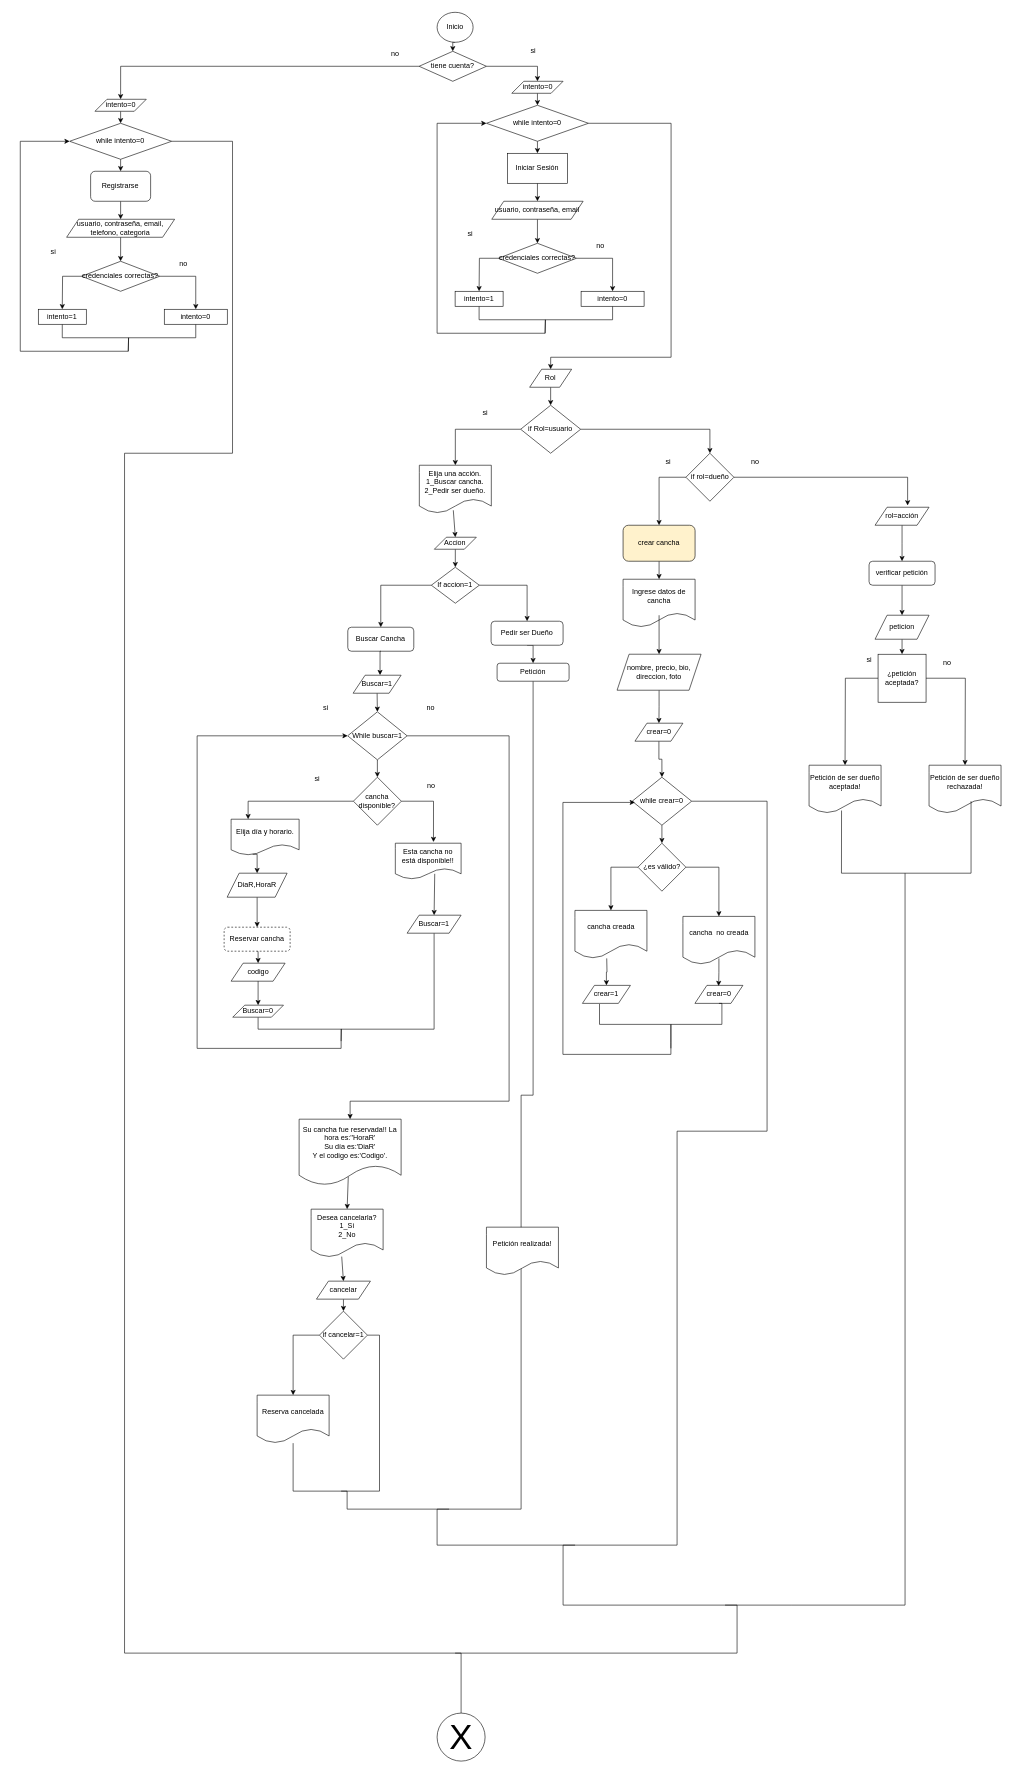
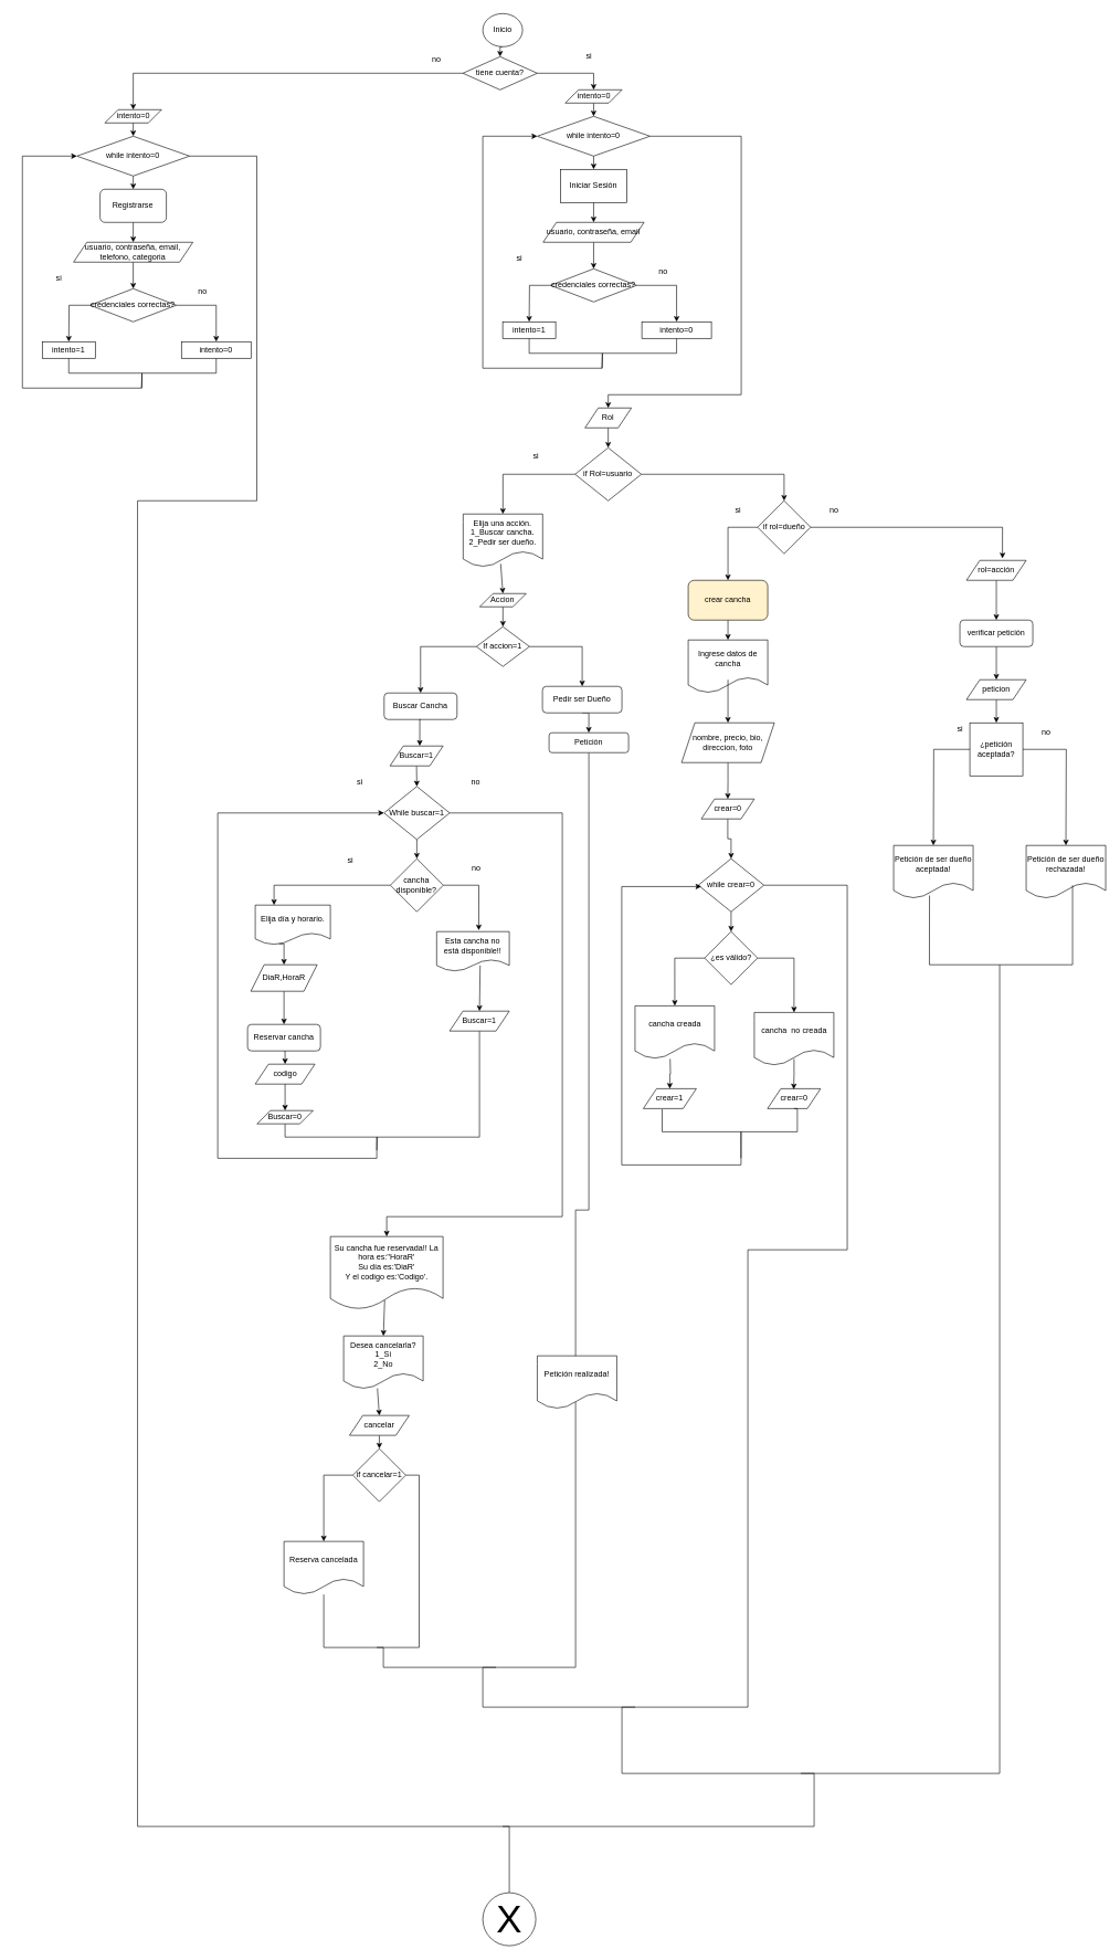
- <mxCell id="109" value="&lt;font style=&quot;vertical-align: inherit;&quot; dir=&quot;auto&quot;&gt;&lt;font style=&quot;vertical-align: inherit;&quot; dir=&quot;auto&quot;&gt;peticion&lt;/font&gt;&lt;/font&gt;" style="shape=parallelogram;perimeter=parallelogramPerimeter;whiteSpace=wrap;html=1;fixedSize=1;" parent="1" vertex="1"><mxGeometry x="1458" y="1025" width="90" height="40" as="geometry" /></mxCell>
+ <mxCell id="109" value="&lt;font style=&quot;vertical-align: inherit;&quot; dir=&quot;auto&quot;&gt;&lt;font style=&quot;vertical-align: inherit;&quot; dir=&quot;auto&quot;&gt;peticion&lt;/font&gt;&lt;/font&gt;" style="shape=parallelogram;perimeter=parallelogramPerimeter;whiteSpace=wrap;html=1;fixedSize=1;" parent="1" vertex="1"><mxGeometry x="1458" y="1025" width="90" height="30" as="geometry" /></mxCell>
- <mxCell id="38" value="Reservar cancha" style="rounded=1;whiteSpace=wrap;html=1;dashed=1;" parent="1" vertex="1"><mxGeometry x="373" y="1545" width="110" height="40" as="geometry" /></mxCell>
+ <mxCell id="38" value="Reservar cancha" style="rounded=1;whiteSpace=wrap;html=1;" parent="1" vertex="1"><mxGeometry x="373" y="1545" width="110" height="40" as="geometry" /></mxCell>
